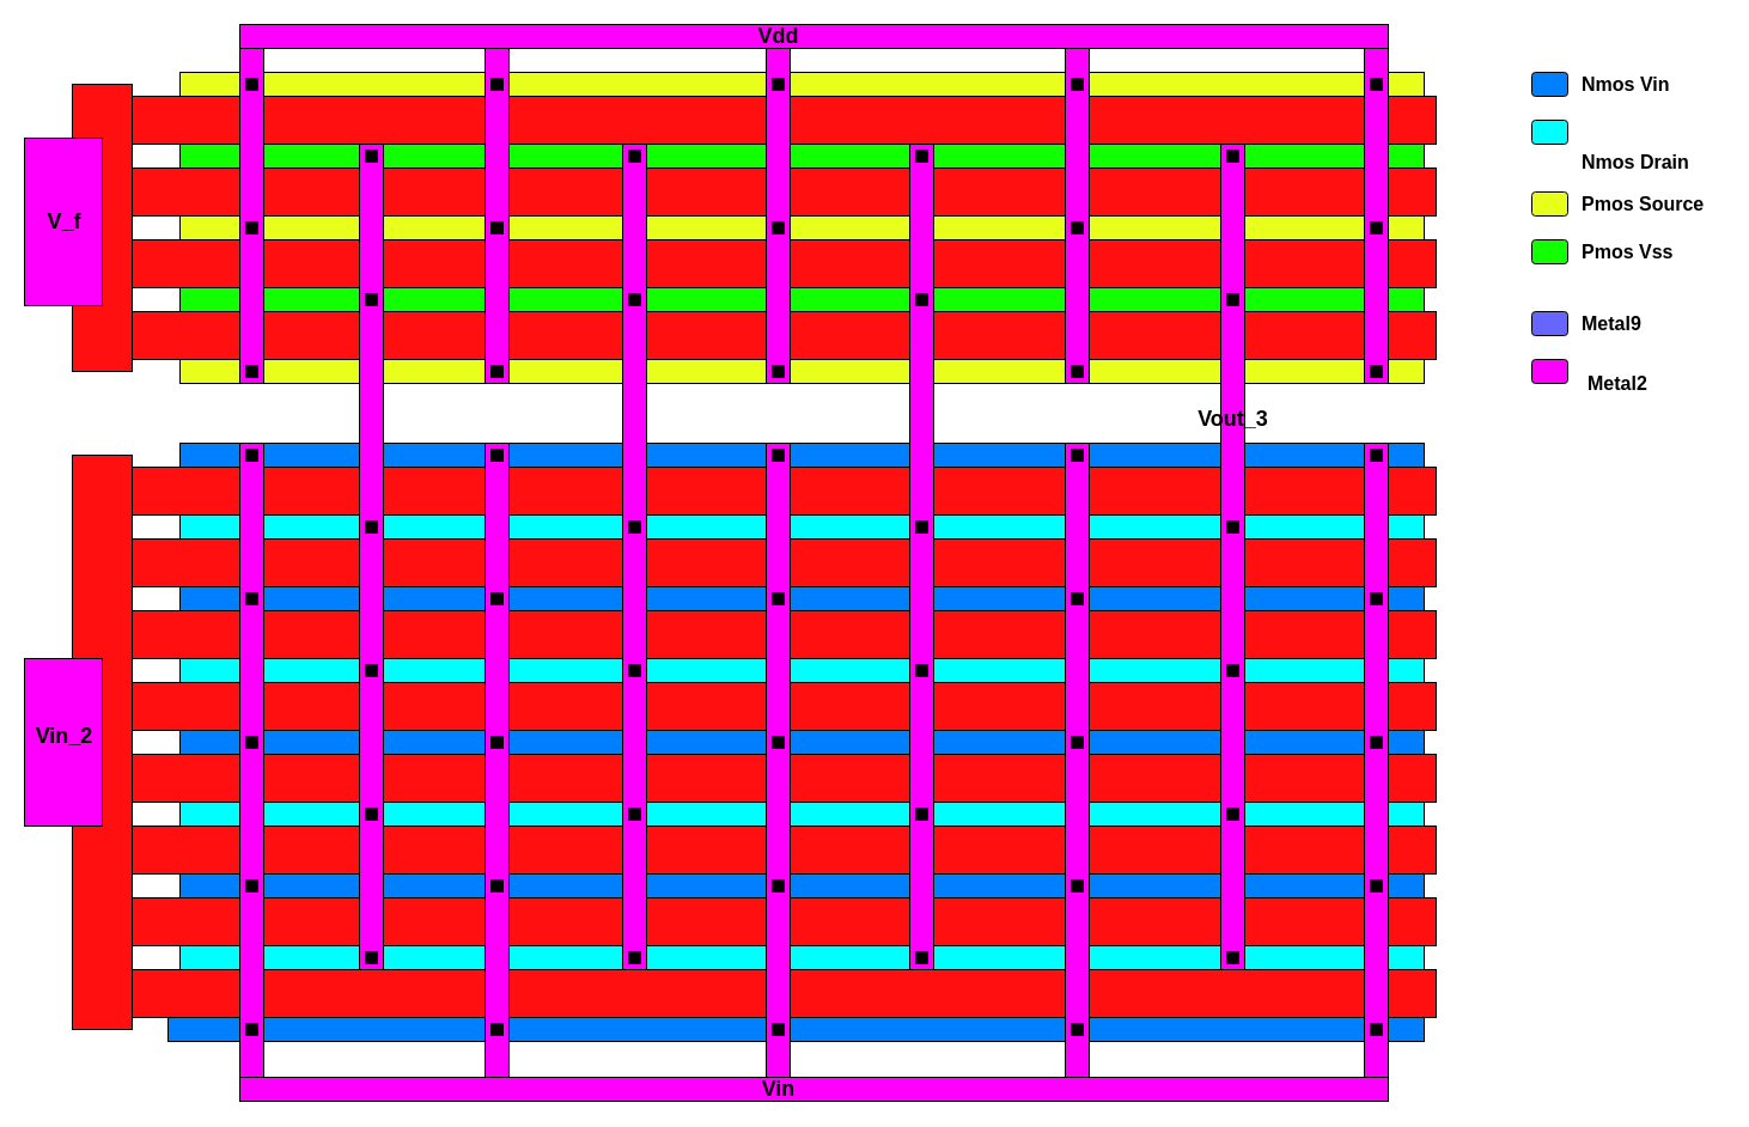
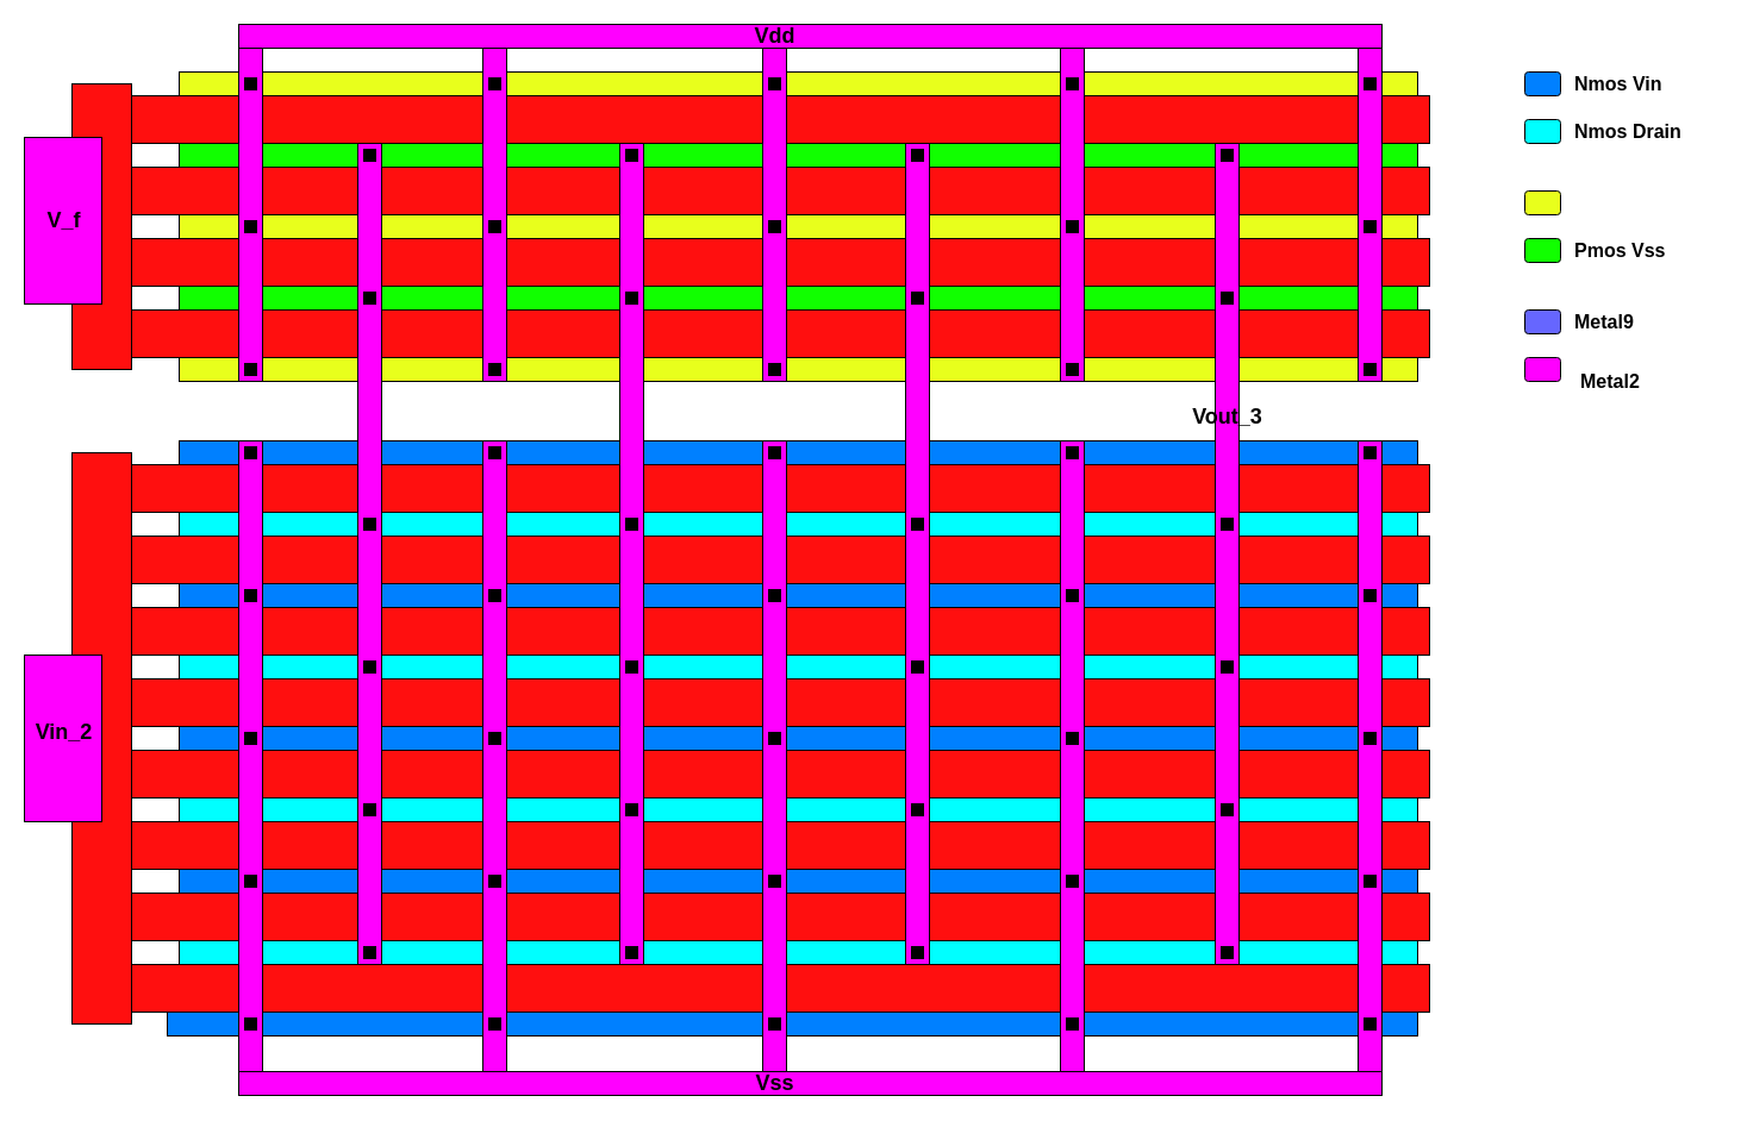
- <mxCell id="49" value="&lt;b style=&quot;font-size: 16px&quot;&gt;Nmos Drain&lt;/b&gt;" style="text;html=1;align=left;verticalAlign=middle;resizable=0;points=[];autosize=1;" vertex="1" parent="1"><mxGeometry x="1320" y="125" width="110" height="20" as="geometry" /></mxCell>
+ <mxCell id="49" value="&lt;b style=&quot;font-size: 16px&quot;&gt;Nmos Drain&lt;/b&gt;" style="text;html=1;align=left;verticalAlign=middle;resizable=0;points=[];autosize=1;" vertex="1" parent="1"><mxGeometry x="1320" y="100" width="110" height="20" as="geometry" /></mxCell>
- <mxCell id="51" value="&lt;b style=&quot;font-size: 16px&quot;&gt;Pmos Source&lt;/b&gt;" style="text;html=1;align=left;verticalAlign=middle;resizable=0;points=[];autosize=1;" vertex="1" parent="1"><mxGeometry x="1320" y="160" width="120" height="20" as="geometry" /></mxCell>
- <mxCell id="126" value="&lt;div&gt;&lt;b&gt;&lt;font style=&quot;font-size: 18px&quot;&gt;Vin&lt;/font&gt;&lt;/b&gt;&lt;/div&gt;" style="text;html=1;align=center;verticalAlign=middle;resizable=0;points=[];autosize=1;" vertex="1" parent="1"><mxGeometry x="625" y="900" width="50" height="20" as="geometry" /></mxCell>
+ <mxCell id="126" value="&lt;div&gt;&lt;b&gt;&lt;font style=&quot;font-size: 18px&quot;&gt;Vss&lt;/font&gt;&lt;/b&gt;&lt;/div&gt;" style="text;html=1;align=center;verticalAlign=middle;resizable=0;points=[];autosize=1;" vertex="1" parent="1"><mxGeometry x="625" y="900" width="50" height="20" as="geometry" /></mxCell>
